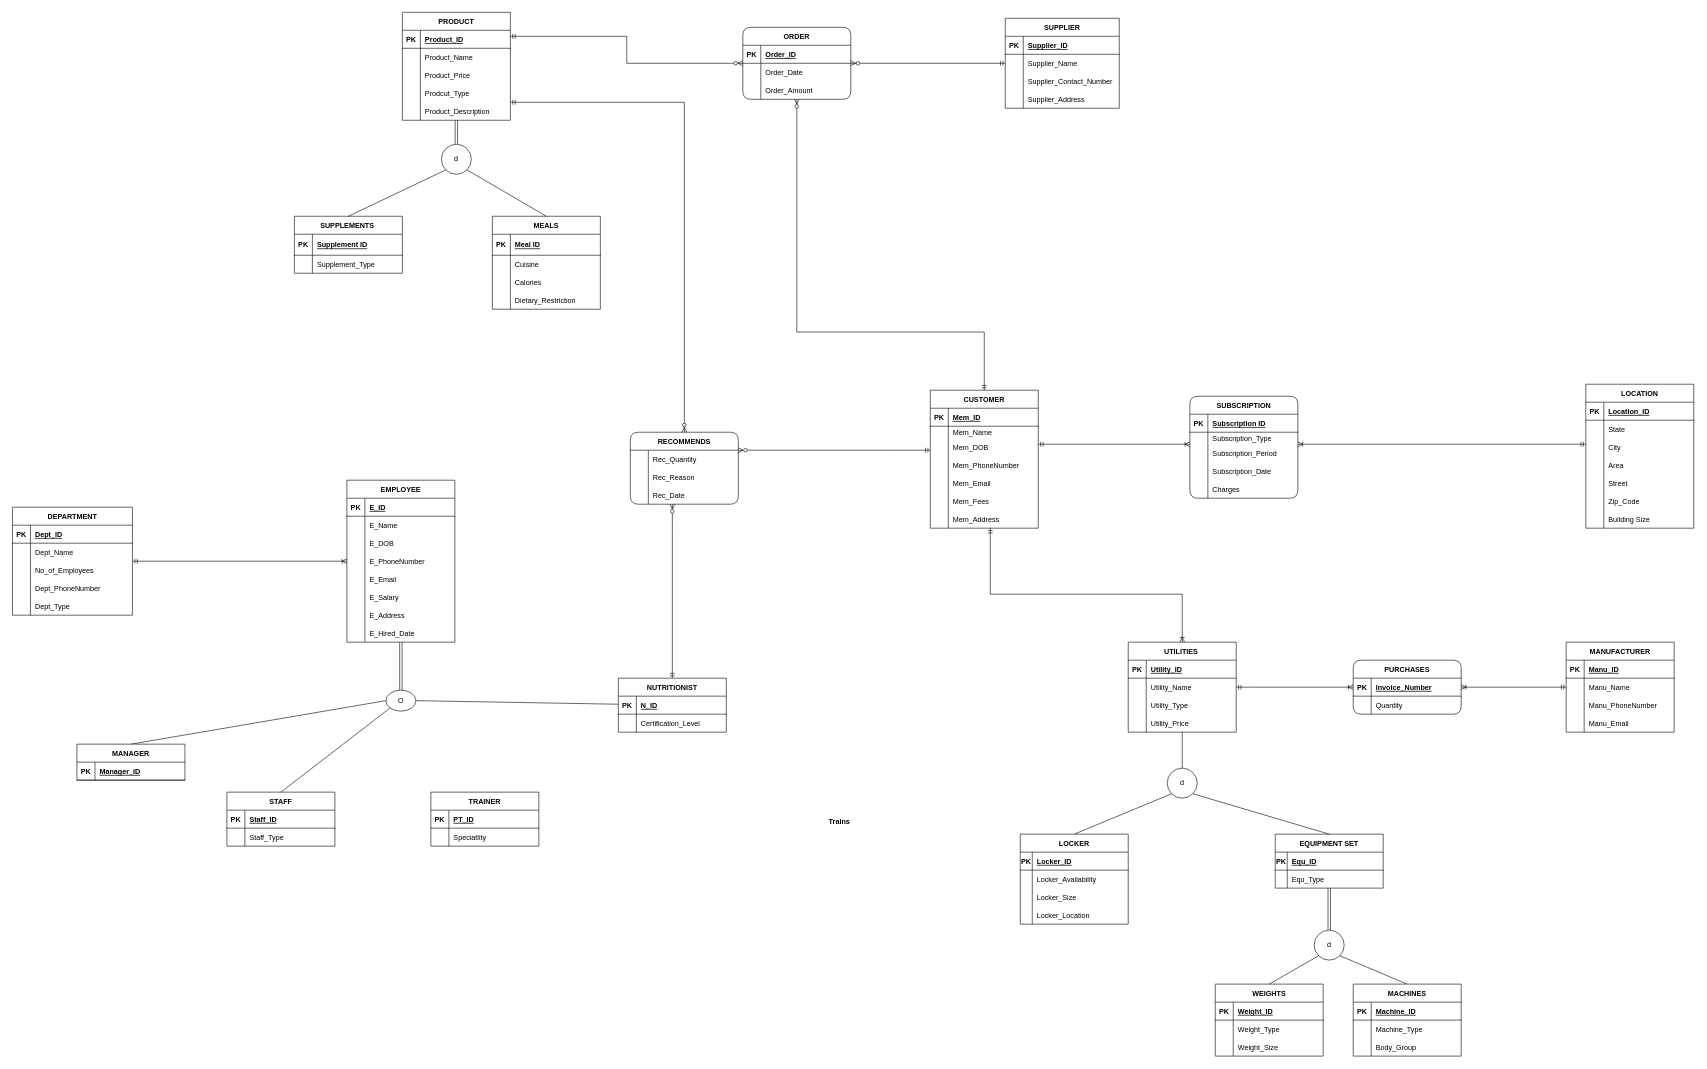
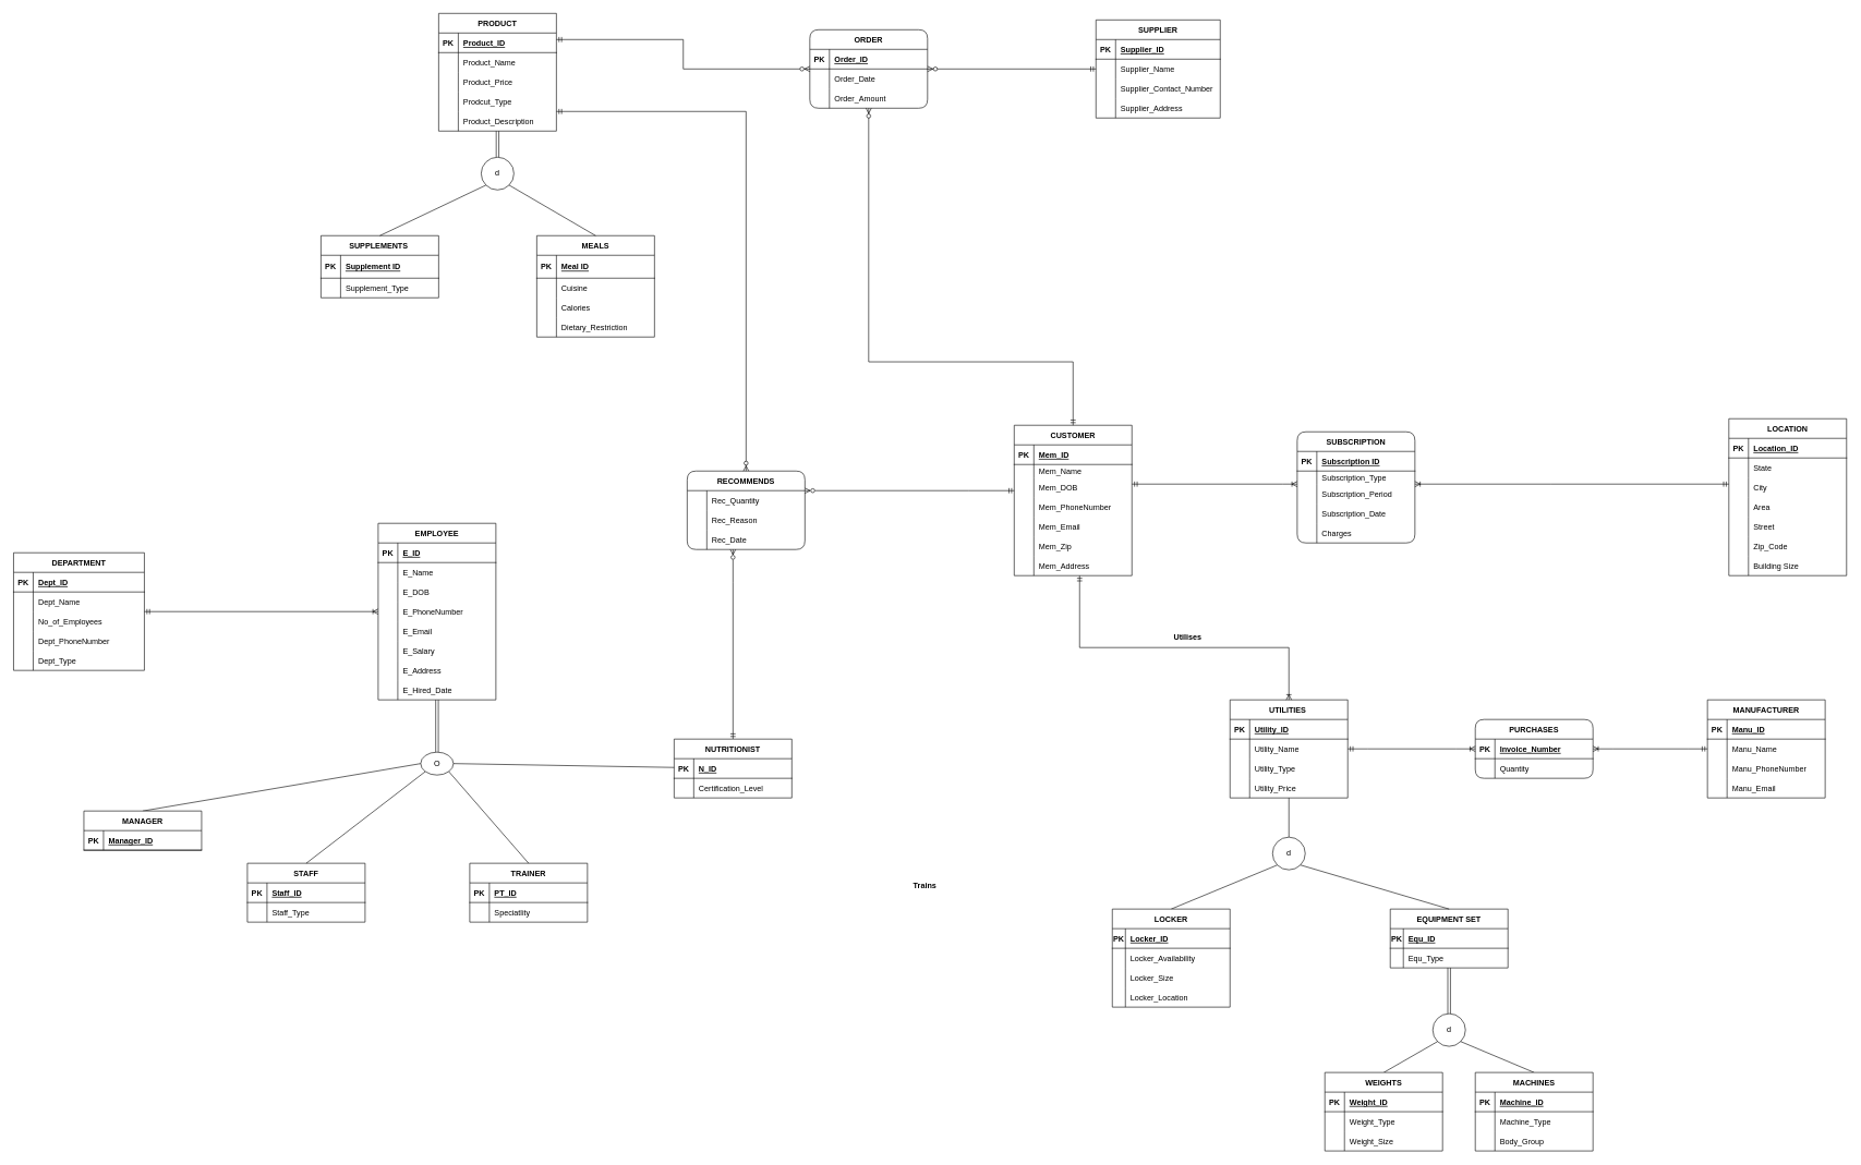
- <mxCell id="21" value="Mem_Fees" style="shape=partialRectangle;connectable=0;fillColor=none;top=0;left=0;bottom=0;right=0;align=left;spacingLeft=6;overflow=hidden;" parent="19" vertex="1"><mxGeometry x="30" width="150" height="30" as="geometry"><mxRectangle width="150" height="30" as="alternateBounds" /></mxGeometry></mxCell>
+ <mxCell id="21" value="Mem_Zip" style="shape=partialRectangle;connectable=0;fillColor=none;top=0;left=0;bottom=0;right=0;align=left;spacingLeft=6;overflow=hidden;" parent="19" vertex="1"><mxGeometry x="30" width="150" height="30" as="geometry"><mxRectangle width="150" height="30" as="alternateBounds" /></mxGeometry></mxCell>
+ <mxCell id="229" value="&lt;b&gt;Utilises&lt;/b&gt;" style="text;html=1;align=center;verticalAlign=middle;resizable=0;points=[];autosize=1;strokeColor=none;fillColor=none;" parent="1" vertex="1"><mxGeometry x="1780" y="960" width="70" height="30" as="geometry" /></mxCell>
+ <mxCell id="182" style="rounded=0;orthogonalLoop=1;jettySize=auto;html=1;exitX=1;exitY=1;exitDx=0;exitDy=0;entryX=0.5;entryY=0;entryDx=0;entryDy=0;endArrow=none;endFill=0;" parent="1" source="185" target="25" edge="1"><mxGeometry relative="1" as="geometry" /></mxCell>
- <mxCell id="301" value="Trains" style="text;strokeColor=none;fillColor=none;spacingLeft=4;spacingRight=4;overflow=hidden;rotatable=0;points=[[0,0.5],[1,0.5]];portConstraint=eastwest;fontSize=12;fontStyle=1" parent="1" vertex="1"><mxGeometry x="1375" y="1355" width="60" height="30" as="geometry" /></mxCell>
+ <mxCell id="301" value="Trains" style="text;strokeColor=none;fillColor=none;spacingLeft=4;spacingRight=4;overflow=hidden;rotatable=0;points=[[0,0.5],[1,0.5]];portConstraint=eastwest;fontSize=12;fontStyle=1" parent="1" vertex="1"><mxGeometry x="1390" y="1340" width="60" height="30" as="geometry" /></mxCell>
